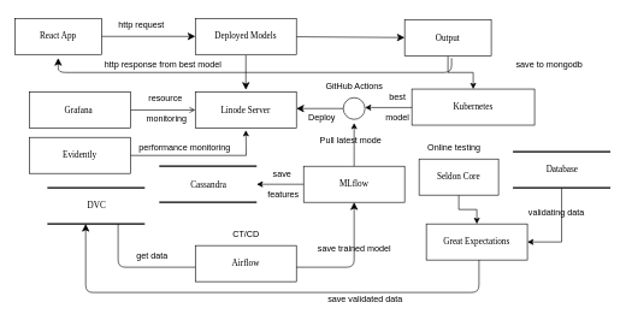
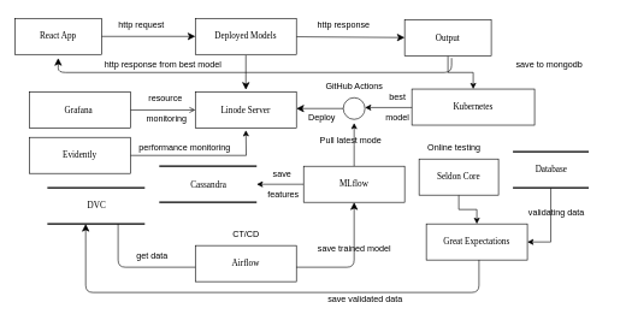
+ <mxCell id="22" value="http response" style="text;html=1;align=center;verticalAlign=middle;resizable=0;points=[];autosize=1;strokeColor=none;fillColor=none;" parent="1" vertex="1"><mxGeometry x="425" y="20" width="100" height="30" as="geometry" /></mxCell>
- <mxCell id="3" value="Database" style="html=1;rounded=0;shadow=0;comic=0;labelBackgroundColor=none;strokeWidth=2;fontFamily=Verdana;fontSize=12;align=center;shape=mxgraph.ios7ui.horLines;" parent="1" vertex="1"><mxGeometry x="710" y="210" width="135" height="50" as="geometry" /></mxCell>
+ <mxCell id="3" value="Database" style="html=1;rounded=0;shadow=0;comic=0;labelBackgroundColor=none;strokeWidth=2;fontFamily=Verdana;fontSize=12;align=center;shape=mxgraph.ios7ui.horLines;" parent="1" vertex="1"><mxGeometry x="710" y="210" width="105" height="50" as="geometry" /></mxCell>
